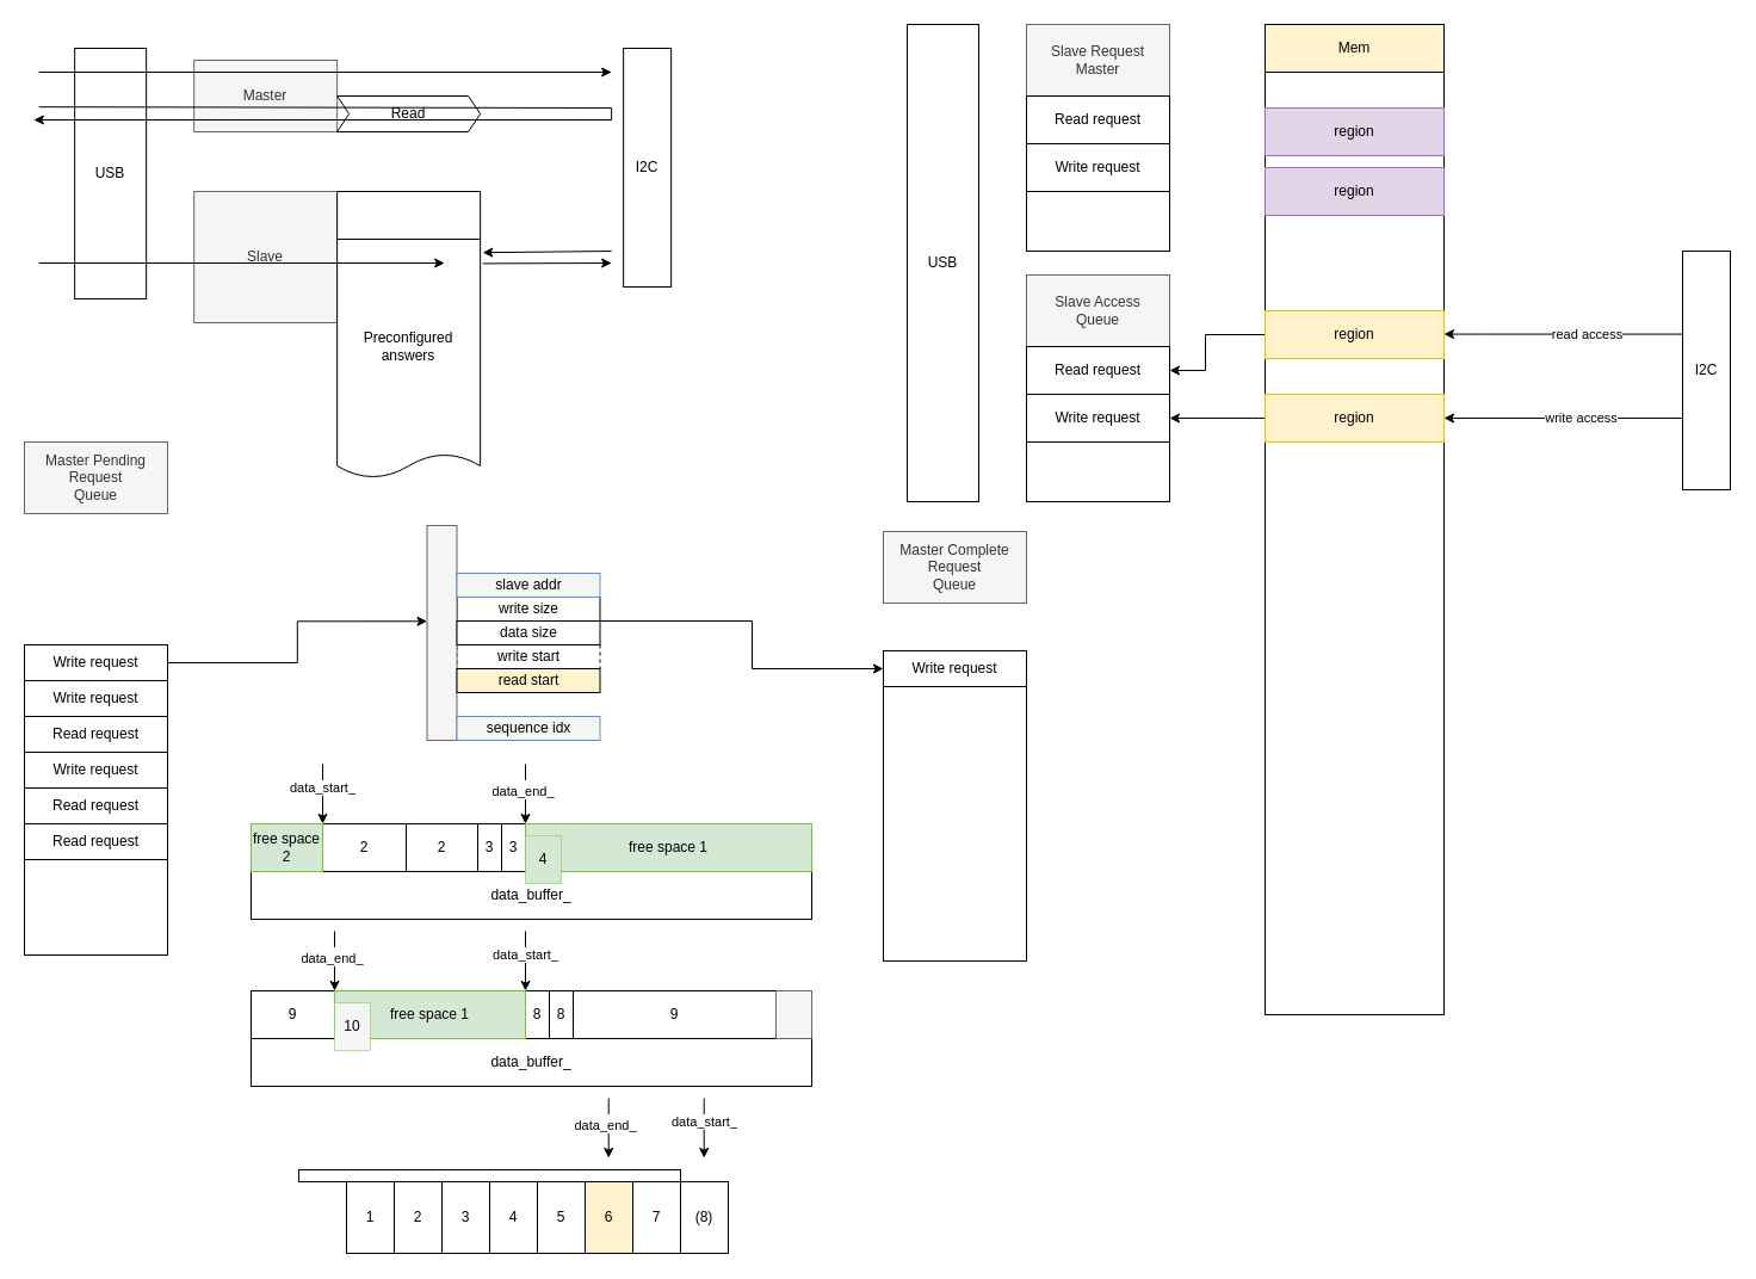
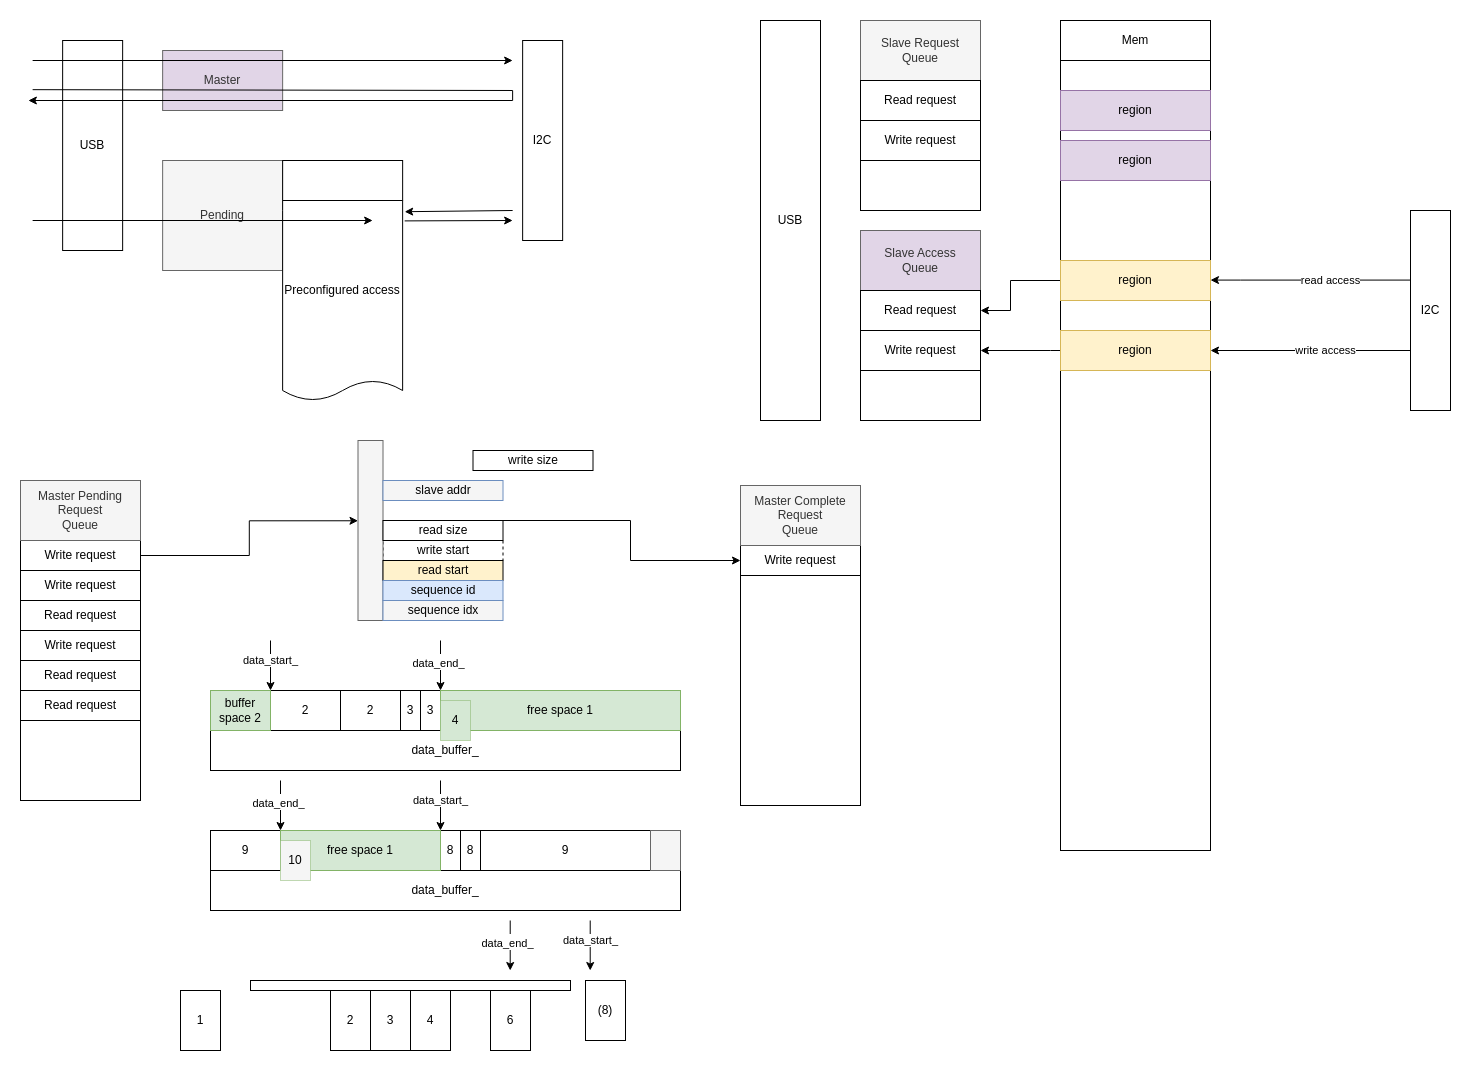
- <mxCell id="69" value="Mem" style="rounded=0;whiteSpace=wrap;html=1;fillColor=#fff2cc;" parent="1" vertex="1"><mxGeometry x="1060" y="20" width="150" height="40" as="geometry" /></mxCell>
+ <mxCell id="69" value="Mem" style="rounded=0;whiteSpace=wrap;html=1;" parent="1" vertex="1"><mxGeometry x="1060" y="20" width="150" height="40" as="geometry" /></mxCell>
- <mxCell id="90" value="Slave Request&lt;br&gt;Master" style="rounded=0;whiteSpace=wrap;html=1;fillColor=#f5f5f5;fontColor=#333333;strokeColor=#666666;" vertex="1" parent="1"><mxGeometry x="860" y="20" width="120" height="60" as="geometry" /></mxCell>
+ <mxCell id="90" value="Slave Request&lt;br&gt;Queue" style="rounded=0;whiteSpace=wrap;html=1;fillColor=#f5f5f5;fontColor=#333333;strokeColor=#666666;" vertex="1" parent="1"><mxGeometry x="860" y="20" width="120" height="60" as="geometry" /></mxCell>
- <mxCell id="3" value="Master" style="rounded=0;whiteSpace=wrap;html=1;fillColor=#f5f5f5;fontColor=#333333;strokeColor=#666666;" parent="1" vertex="1"><mxGeometry x="162.14" y="50" width="120" height="60" as="geometry" /></mxCell>
+ <mxCell id="3" value="Master" style="rounded=0;whiteSpace=wrap;html=1;fillColor=#e1d5e7;fontColor=#333333;strokeColor=#666666;" parent="1" vertex="1"><mxGeometry x="162.14" y="50" width="120" height="60" as="geometry" /></mxCell>
- <mxCell id="4" value="Read" style="shape=step;perimeter=stepPerimeter;whiteSpace=wrap;html=1;fixedSize=1;size=10;" parent="1" vertex="1"><mxGeometry x="282.14" y="80" width="120" height="30" as="geometry" /></mxCell>
- <mxCell id="5" value="Slave" style="rounded=0;whiteSpace=wrap;html=1;fillColor=#f5f5f5;fontColor=#333333;strokeColor=#666666;" parent="1" vertex="1"><mxGeometry x="162.14" y="160" width="120" height="110" as="geometry" /></mxCell>
+ <mxCell id="5" value="Pending" style="rounded=0;whiteSpace=wrap;html=1;fillColor=#f5f5f5;fontColor=#333333;strokeColor=#666666;" parent="1" vertex="1"><mxGeometry x="162.14" y="160" width="120" height="110" as="geometry" /></mxCell>
- <mxCell id="77" value="Slave Access&lt;br&gt;Queue" style="rounded=0;whiteSpace=wrap;html=1;fillColor=#f5f5f5;fontColor=#333333;strokeColor=#666666;" vertex="1" parent="1"><mxGeometry x="860" y="230" width="120" height="60" as="geometry" /></mxCell>
+ <mxCell id="77" value="Slave Access&lt;br&gt;Queue" style="rounded=0;whiteSpace=wrap;html=1;fillColor=#e1d5e7;fontColor=#333333;strokeColor=#666666;" vertex="1" parent="1"><mxGeometry x="860" y="230" width="120" height="60" as="geometry" /></mxCell>
- <mxCell id="9" value="Preconfigured answers" style="shape=document;whiteSpace=wrap;html=1;boundedLbl=1;size=0.1;" parent="1" vertex="1"><mxGeometry x="282.14" y="200" width="120" height="200" as="geometry" /></mxCell>
+ <mxCell id="9" value="Preconfigured access" style="shape=document;whiteSpace=wrap;html=1;boundedLbl=1;size=0.1;" parent="1" vertex="1"><mxGeometry x="282.14" y="200" width="120" height="200" as="geometry" /></mxCell>
- <mxCell id="21" value="Master Pending Request&lt;br&gt;Queue" style="rounded=0;whiteSpace=wrap;html=1;fillColor=#f5f5f5;fontColor=#333333;strokeColor=#666666;" parent="1" vertex="1"><mxGeometry x="20" y="370" width="120" height="60" as="geometry" /></mxCell>
+ <mxCell id="21" value="Master Pending Request&lt;br&gt;Queue" style="rounded=0;whiteSpace=wrap;html=1;fillColor=#f5f5f5;fontColor=#333333;strokeColor=#666666;" parent="1" vertex="1"><mxGeometry x="20" y="480" width="120" height="60" as="geometry" /></mxCell>
- <mxCell id="73" value="Master Complete Request&lt;br&gt;Queue" style="rounded=0;whiteSpace=wrap;html=1;fillColor=#f5f5f5;fontColor=#333333;strokeColor=#666666;" vertex="1" parent="1"><mxGeometry x="740" y="445" width="120" height="60" as="geometry" /></mxCell>
+ <mxCell id="73" value="Master Complete Request&lt;br&gt;Queue" style="rounded=0;whiteSpace=wrap;html=1;fillColor=#f5f5f5;fontColor=#333333;strokeColor=#666666;" vertex="1" parent="1"><mxGeometry x="740" y="485" width="120" height="60" as="geometry" /></mxCell>
- <mxCell id="25" value="write size" style="rounded=0;whiteSpace=wrap;html=1;" parent="1" vertex="1"><mxGeometry x="382.5" y="500" width="120" height="20" as="geometry" /></mxCell>
+ <mxCell id="25" value="write size" style="rounded=0;whiteSpace=wrap;html=1;" parent="1" vertex="1"><mxGeometry x="472.5" y="450" width="120" height="20" as="geometry" /></mxCell>
- <mxCell id="29" value="data size" style="rounded=0;whiteSpace=wrap;html=1;" parent="1" vertex="1"><mxGeometry x="382.5" y="520" width="120" height="20" as="geometry" /></mxCell>
+ <mxCell id="29" value="read size" style="rounded=0;whiteSpace=wrap;html=1;" parent="1" vertex="1"><mxGeometry x="382.5" y="520" width="120" height="20" as="geometry" /></mxCell>
+ <mxCell id="54" value="sequence id" style="rounded=0;whiteSpace=wrap;html=1;fillColor=#dae8fc;strokeColor=#6c8ebf;" parent="1" vertex="1"><mxGeometry x="382.5" y="580" width="120" height="20" as="geometry" /></mxCell>
- <mxCell id="45" value="free space 2" style="rounded=0;whiteSpace=wrap;html=1;fillColor=#d5e8d4;strokeColor=#82b366;" parent="1" vertex="1"><mxGeometry x="210" y="690" width="60" height="40" as="geometry" /></mxCell>
+ <mxCell id="45" value="buffer space 2" style="rounded=0;whiteSpace=wrap;html=1;fillColor=#d5e8d4;strokeColor=#82b366;" parent="1" vertex="1"><mxGeometry x="210" y="690" width="60" height="40" as="geometry" /></mxCell>
- <mxCell id="56" value="1" style="rounded=0;whiteSpace=wrap;html=1;" parent="1" vertex="1"><mxGeometry x="290" y="990" width="40" height="60" as="geometry" /></mxCell>
+ <mxCell id="56" value="1" style="rounded=0;whiteSpace=wrap;html=1;" parent="1" vertex="1"><mxGeometry x="180" y="990" width="40" height="60" as="geometry" /></mxCell>
- <mxCell id="60" value="5" style="rounded=0;whiteSpace=wrap;html=1;" parent="1" vertex="1"><mxGeometry x="450" y="990" width="40" height="60" as="geometry" /></mxCell>
- <mxCell id="61" value="6" style="rounded=0;whiteSpace=wrap;html=1;fillColor=#fff2cc;" parent="1" vertex="1"><mxGeometry x="490" y="990" width="40" height="60" as="geometry" /></mxCell>
+ <mxCell id="61" value="6" style="rounded=0;whiteSpace=wrap;html=1;" parent="1" vertex="1"><mxGeometry x="490" y="990" width="40" height="60" as="geometry" /></mxCell>
- <mxCell id="62" value="7" style="rounded=0;whiteSpace=wrap;html=1;" parent="1" vertex="1"><mxGeometry x="530" y="990" width="40" height="60" as="geometry" /></mxCell>
- <mxCell id="67" value="(8)" style="rounded=0;whiteSpace=wrap;html=1;" parent="1" vertex="1"><mxGeometry x="570" y="990" width="40" height="60" as="geometry" /></mxCell>
+ <mxCell id="67" value="(8)" style="rounded=0;whiteSpace=wrap;html=1;" parent="1" vertex="1"><mxGeometry x="585" y="980" width="40" height="60" as="geometry" /></mxCell>
